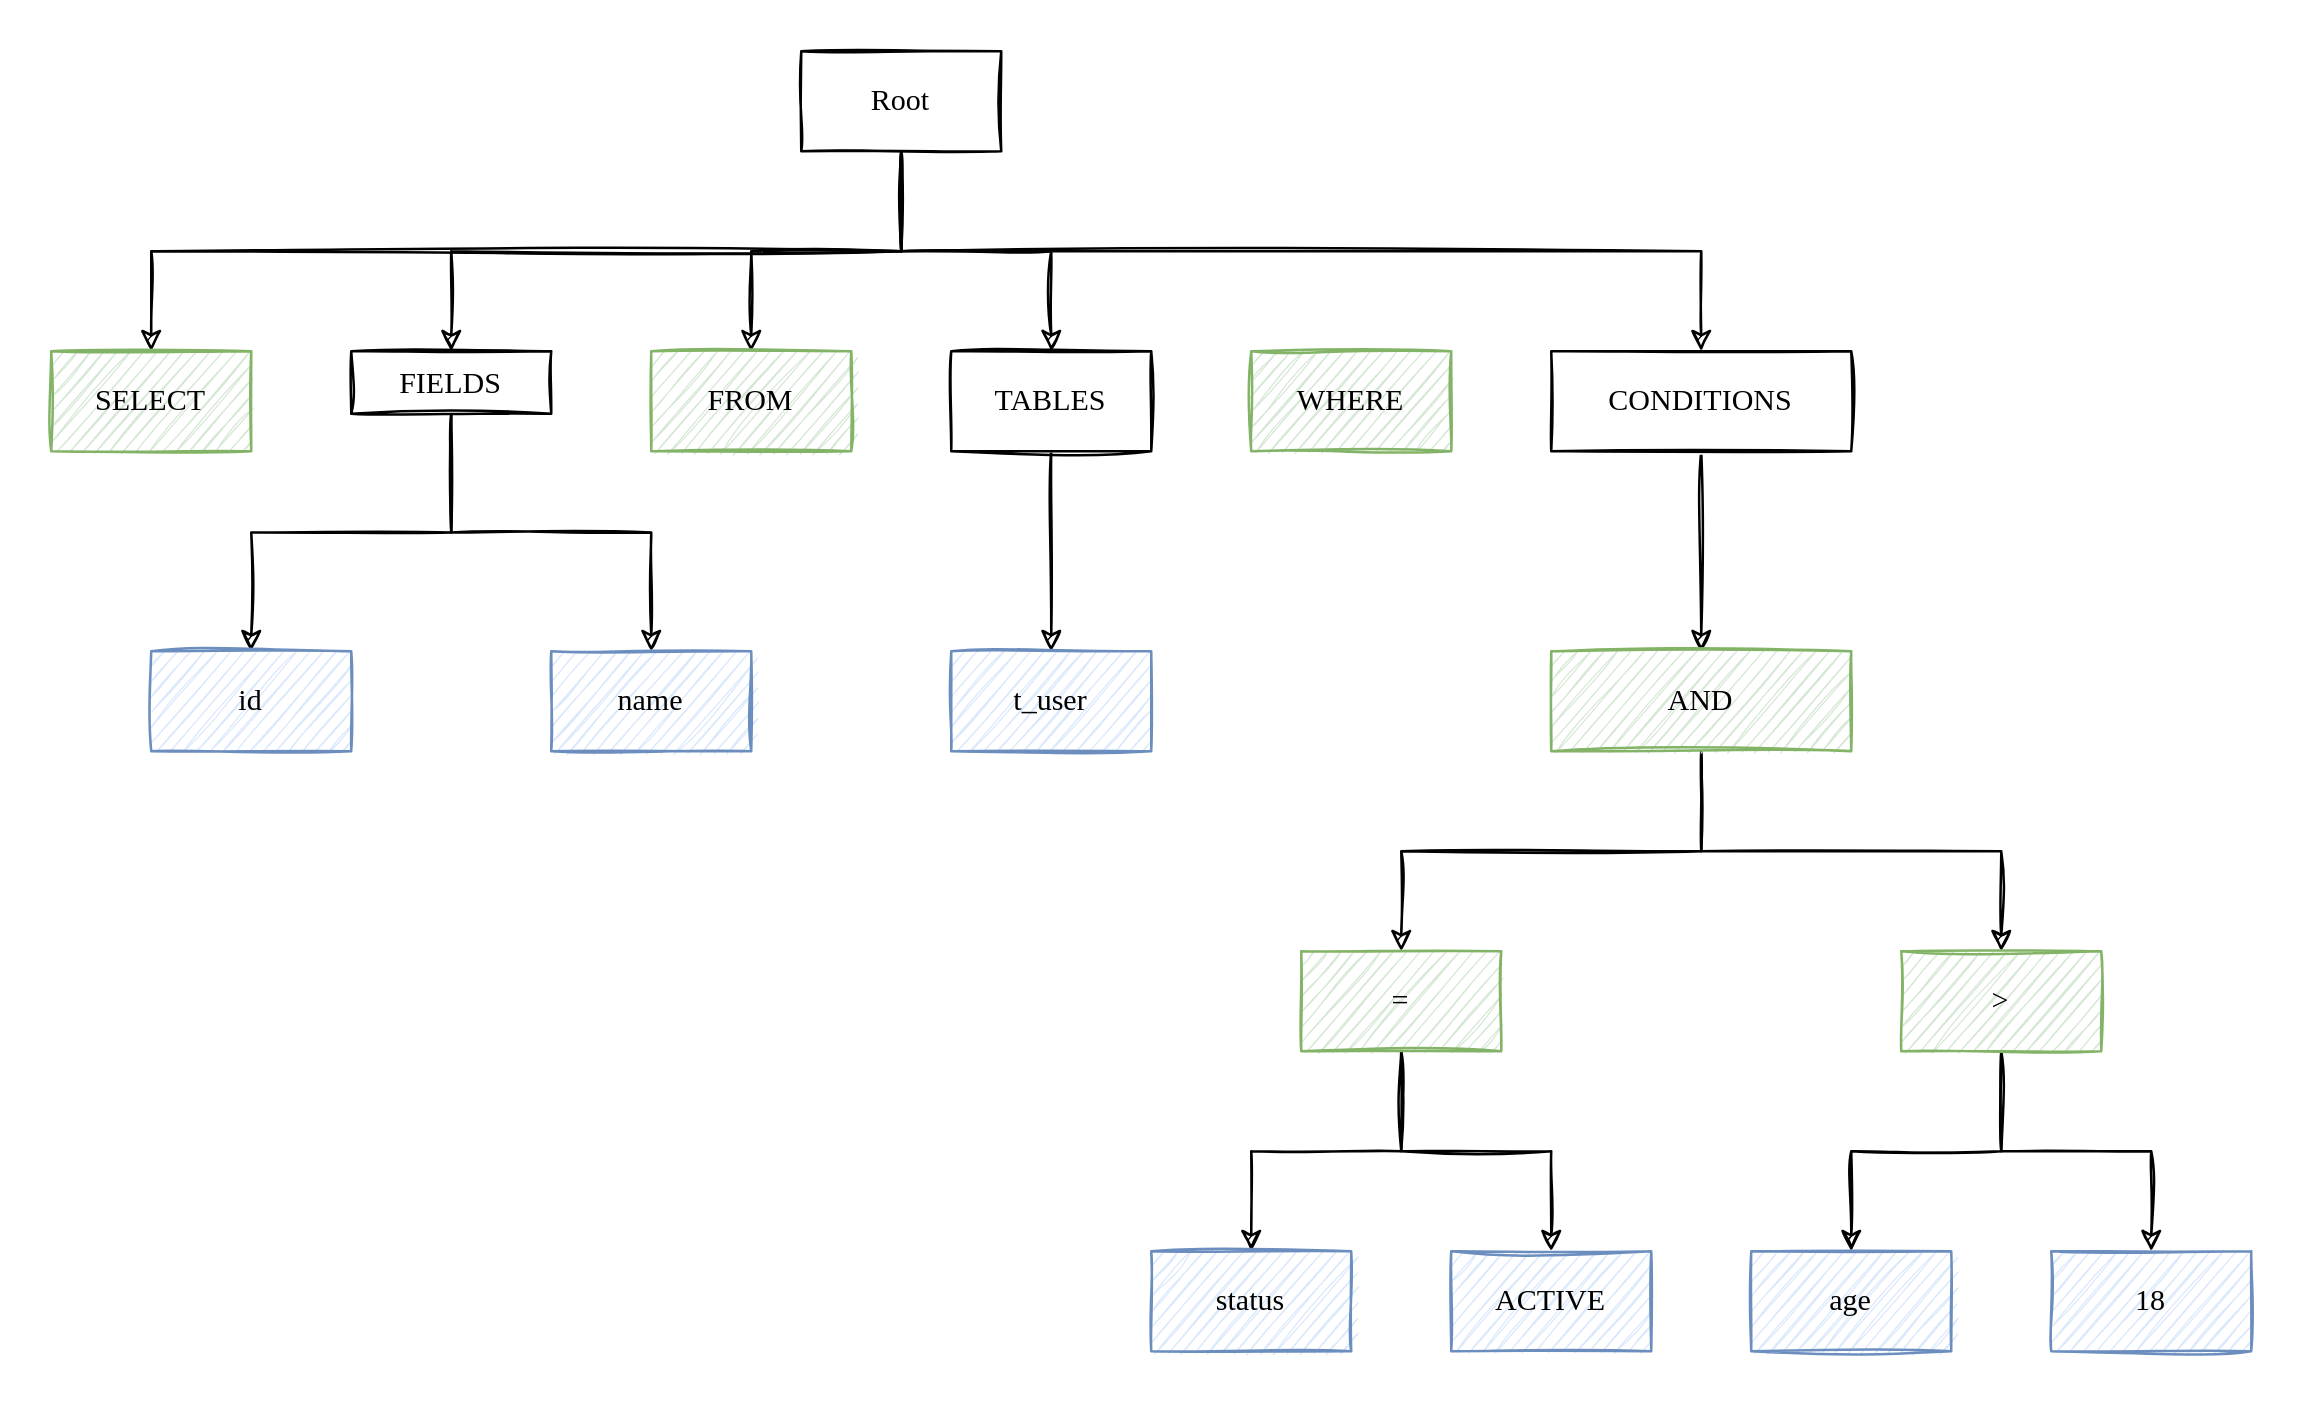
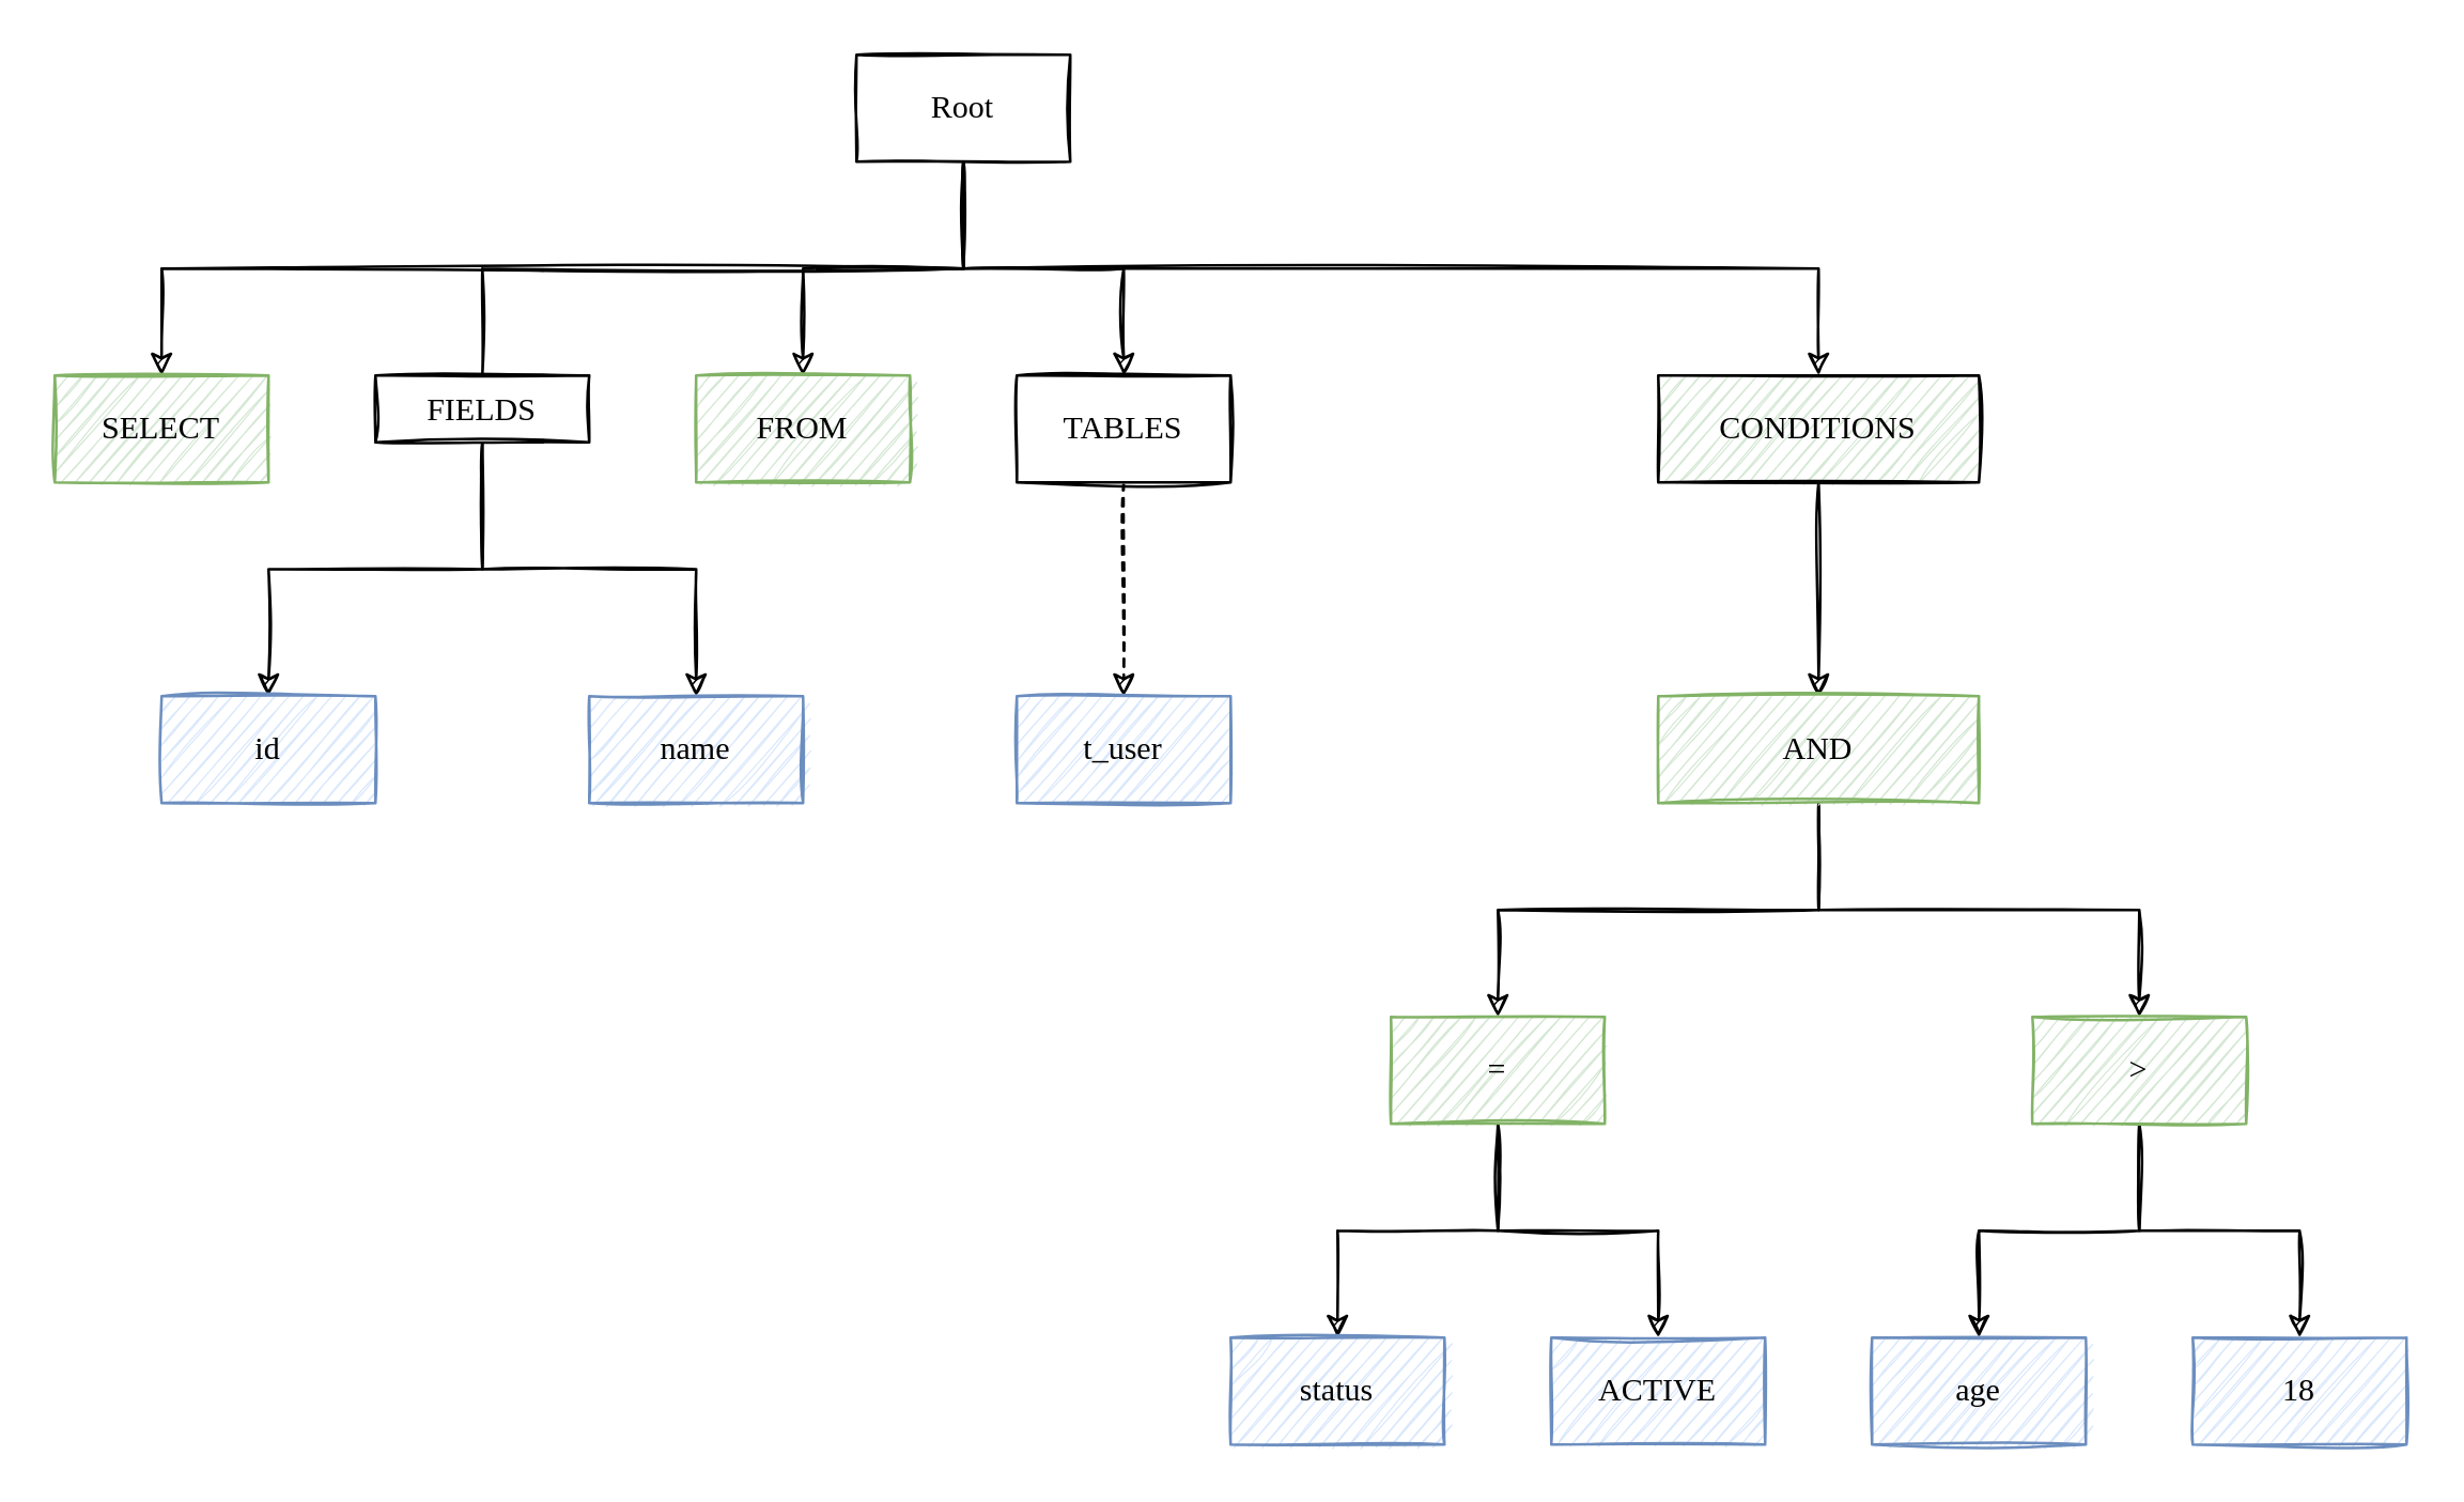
- <mxCell id="2" style="edgeStyle=orthogonalEdgeStyle;rounded=0;sketch=1;orthogonalLoop=1;jettySize=auto;html=1;exitX=0.5;exitY=1;exitDx=0;exitDy=0;entryX=0.5;entryY=0;entryDx=0;entryDy=0;fontFamily=Comic Sans MS;" edge="1" parent="1" source="5" target="13"><mxGeometry relative="1" as="geometry" /></mxCell>
+ <mxCell id="2" style="edgeStyle=orthogonalEdgeStyle;rounded=0;sketch=1;orthogonalLoop=1;jettySize=auto;html=1;exitX=0.5;exitY=1;exitDx=0;exitDy=0;entryX=0.5;entryY=0;entryDx=0;entryDy=0;fontFamily=Comic Sans MS;endArrow=none;" edge="1" parent="1" source="5" target="13"><mxGeometry relative="1" as="geometry" /></mxCell>
- <mxCell id="15" value="WHERE" style="whiteSpace=wrap;html=1;fontFamily=Comic Sans MS;sketch=1;fillColor=#d5e8d4;strokeColor=#82b366;" vertex="1" parent="1"><mxGeometry x="500" y="140" width="80" height="40" as="geometry" /></mxCell>
- <mxCell id="17" value="CONDITIONS" style="whiteSpace=wrap;html=1;fontFamily=Comic Sans MS;sketch=1;" vertex="1" parent="1"><mxGeometry x="620" y="140" width="120" height="40" as="geometry" /></mxCell>
+ <mxCell id="17" value="CONDITIONS" style="whiteSpace=wrap;html=1;fontFamily=Comic Sans MS;sketch=1;fillColor=#d5e8d4;" vertex="1" parent="1"><mxGeometry x="620" y="140" width="120" height="40" as="geometry" /></mxCell>
- <mxCell id="8" value="" style="edgeStyle=orthogonalEdgeStyle;rounded=0;sketch=1;orthogonalLoop=1;jettySize=auto;html=1;fontFamily=Comic Sans MS;" edge="1" parent="1" source="9" target="20"><mxGeometry relative="1" as="geometry" /></mxCell>
+ <mxCell id="8" value="" style="edgeStyle=orthogonalEdgeStyle;rounded=0;sketch=1;orthogonalLoop=1;jettySize=auto;html=1;fontFamily=Comic Sans MS;dashed=1;" edge="1" parent="1" source="9" target="20"><mxGeometry relative="1" as="geometry" /></mxCell>
